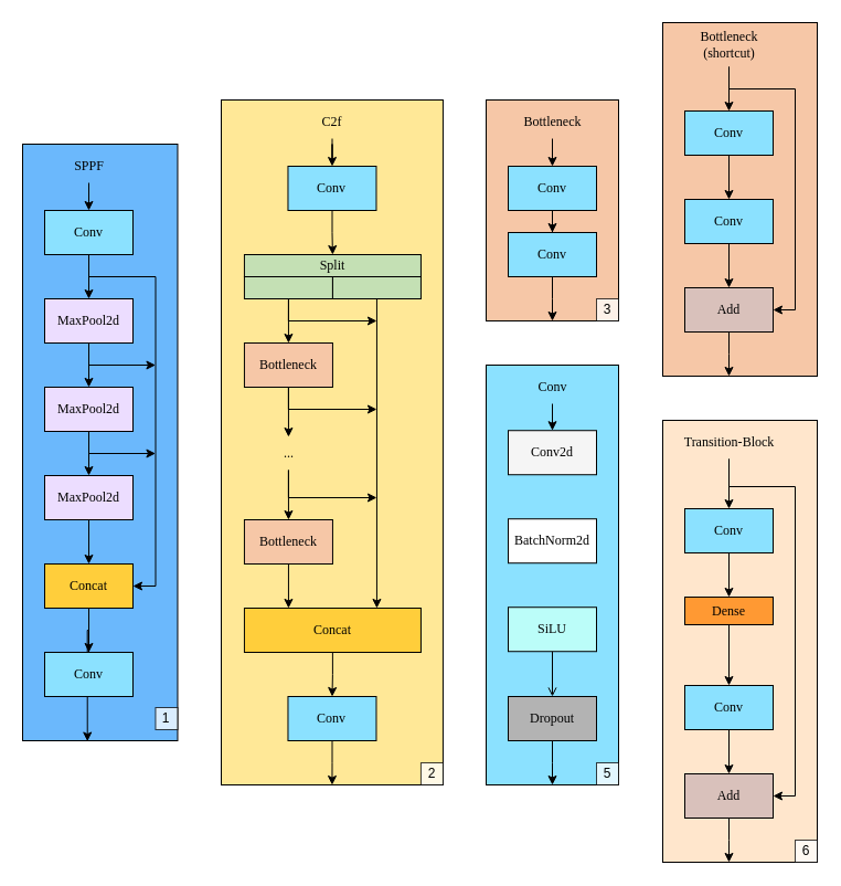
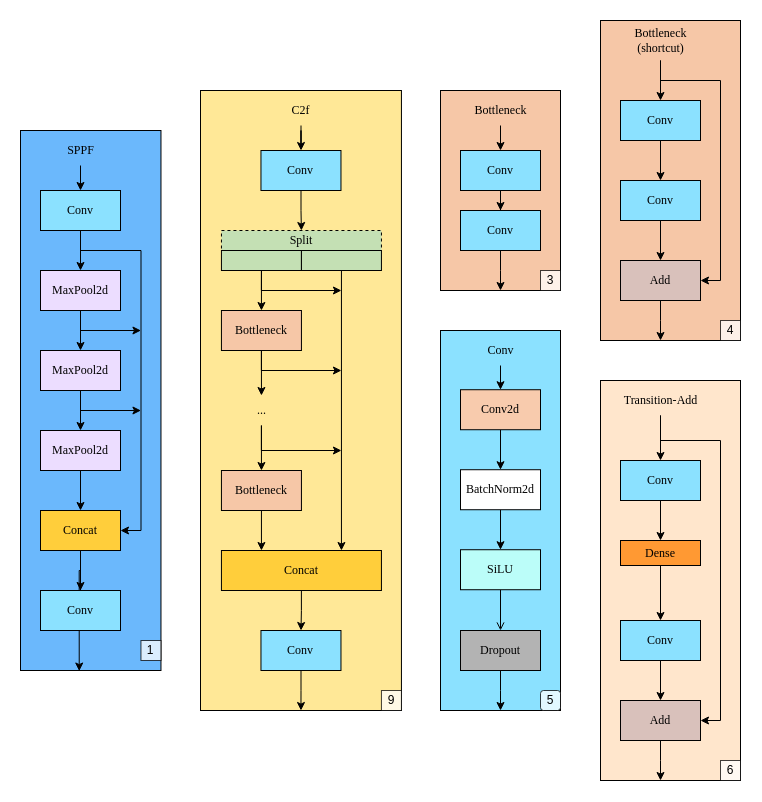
- <mxCell id="27" value="Split" style="whiteSpace=wrap;html=1;fillColor=#C4E0B4;fontColor=#000000;fontFamily=Garamond;" parent="23" vertex="1"><mxGeometry x="20.94" y="140" width="160" height="20" as="geometry" /></mxCell>
+ <mxCell id="27" value="Split" style="whiteSpace=wrap;html=1;fillColor=#C4E0B4;fontColor=#000000;fontFamily=Garamond;dashed=1;" parent="23" vertex="1"><mxGeometry x="20.94" y="140" width="160" height="20" as="geometry" /></mxCell>
+ <mxCell id="13" value="4" style="whiteSpace=wrap;html=1;opacity=75;" parent="2" vertex="1"><mxGeometry x="120" y="300" width="20" height="20" as="geometry" /></mxCell>
- <mxCell id="87" value="Transition-&lt;span style=&quot;background-color: transparent; color: light-dark(rgb(0, 0, 0), rgb(255, 255, 255));&quot;&gt;Block&lt;/span&gt;" style="text;html=1;align=center;verticalAlign=middle;resizable=0;points=[];autosize=1;strokeColor=none;fillColor=none;fontFamily=Garamond;" parent="83" vertex="1"><mxGeometry x="5" y="5" width="110" height="30" as="geometry" /></mxCell>
+ <mxCell id="87" value="Transition-&lt;span style=&quot;background-color: transparent; color: light-dark(rgb(0, 0, 0), rgb(255, 255, 255));&quot;&gt;Add&lt;/span&gt;" style="text;html=1;align=center;verticalAlign=middle;resizable=0;points=[];autosize=1;strokeColor=none;fillColor=none;fontFamily=Garamond;" parent="83" vertex="1"><mxGeometry x="5" y="5" width="110" height="30" as="geometry" /></mxCell>
- <mxCell id="51" value="Conv2d" style="whiteSpace=wrap;html=1;fontColor=#000000;fillColor=#f5f5f5;fontFamily=Garamond;" parent="48" vertex="1"><mxGeometry x="20" y="59.23" width="80" height="40" as="geometry" /></mxCell>
+ <mxCell id="51" value="Conv2d" style="whiteSpace=wrap;html=1;fontColor=#000000;fillColor=#F8CBAD;fontFamily=Garamond;" parent="48" vertex="1"><mxGeometry x="20" y="59.23" width="80" height="40" as="geometry" /></mxCell>
+ <mxCell id="50" value="" style="edgeStyle=orthogonalEdgeStyle;rounded=0;orthogonalLoop=1;jettySize=auto;html=1;fontFamily=Garamond;" parent="48" source="51" target="54" edge="1"><mxGeometry relative="1" as="geometry" /></mxCell>
+ <mxCell id="53" value="" style="edgeStyle=orthogonalEdgeStyle;rounded=0;orthogonalLoop=1;jettySize=auto;html=1;fontFamily=Garamond;" parent="48" source="54" target="56" edge="1"><mxGeometry relative="1" as="geometry" /></mxCell>
- <mxCell id="47" value="2" style="whiteSpace=wrap;html=1;opacity=75;" parent="23" vertex="1"><mxGeometry x="180.94" y="600" width="20" height="20" as="geometry" /></mxCell>
+ <mxCell id="47" value="9" style="whiteSpace=wrap;html=1;opacity=75;" parent="23" vertex="1"><mxGeometry x="180.94" y="600" width="20" height="20" as="geometry" /></mxCell>
- <mxCell id="61" value="5" style="whiteSpace=wrap;html=1;opacity=75;" parent="48" vertex="1"><mxGeometry x="100" y="360" width="20" height="20" as="geometry" /></mxCell>
+ <mxCell id="61" value="5" style="whiteSpace=wrap;html=1;opacity=75;rounded=1;" parent="48" vertex="1"><mxGeometry x="100" y="360" width="20" height="20" as="geometry" /></mxCell>
